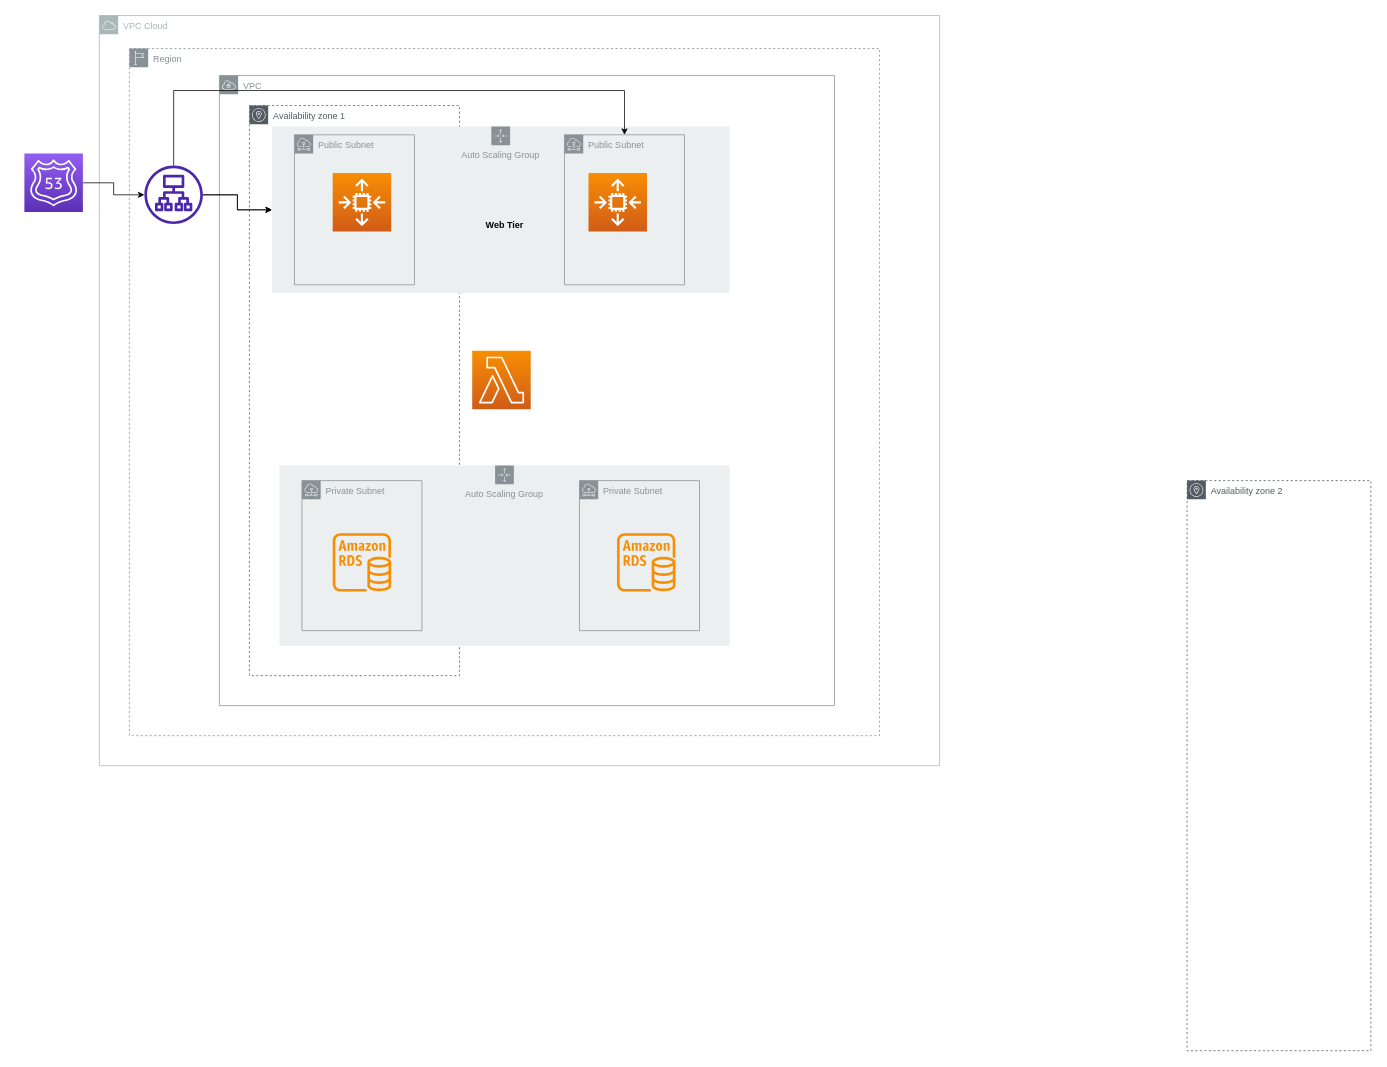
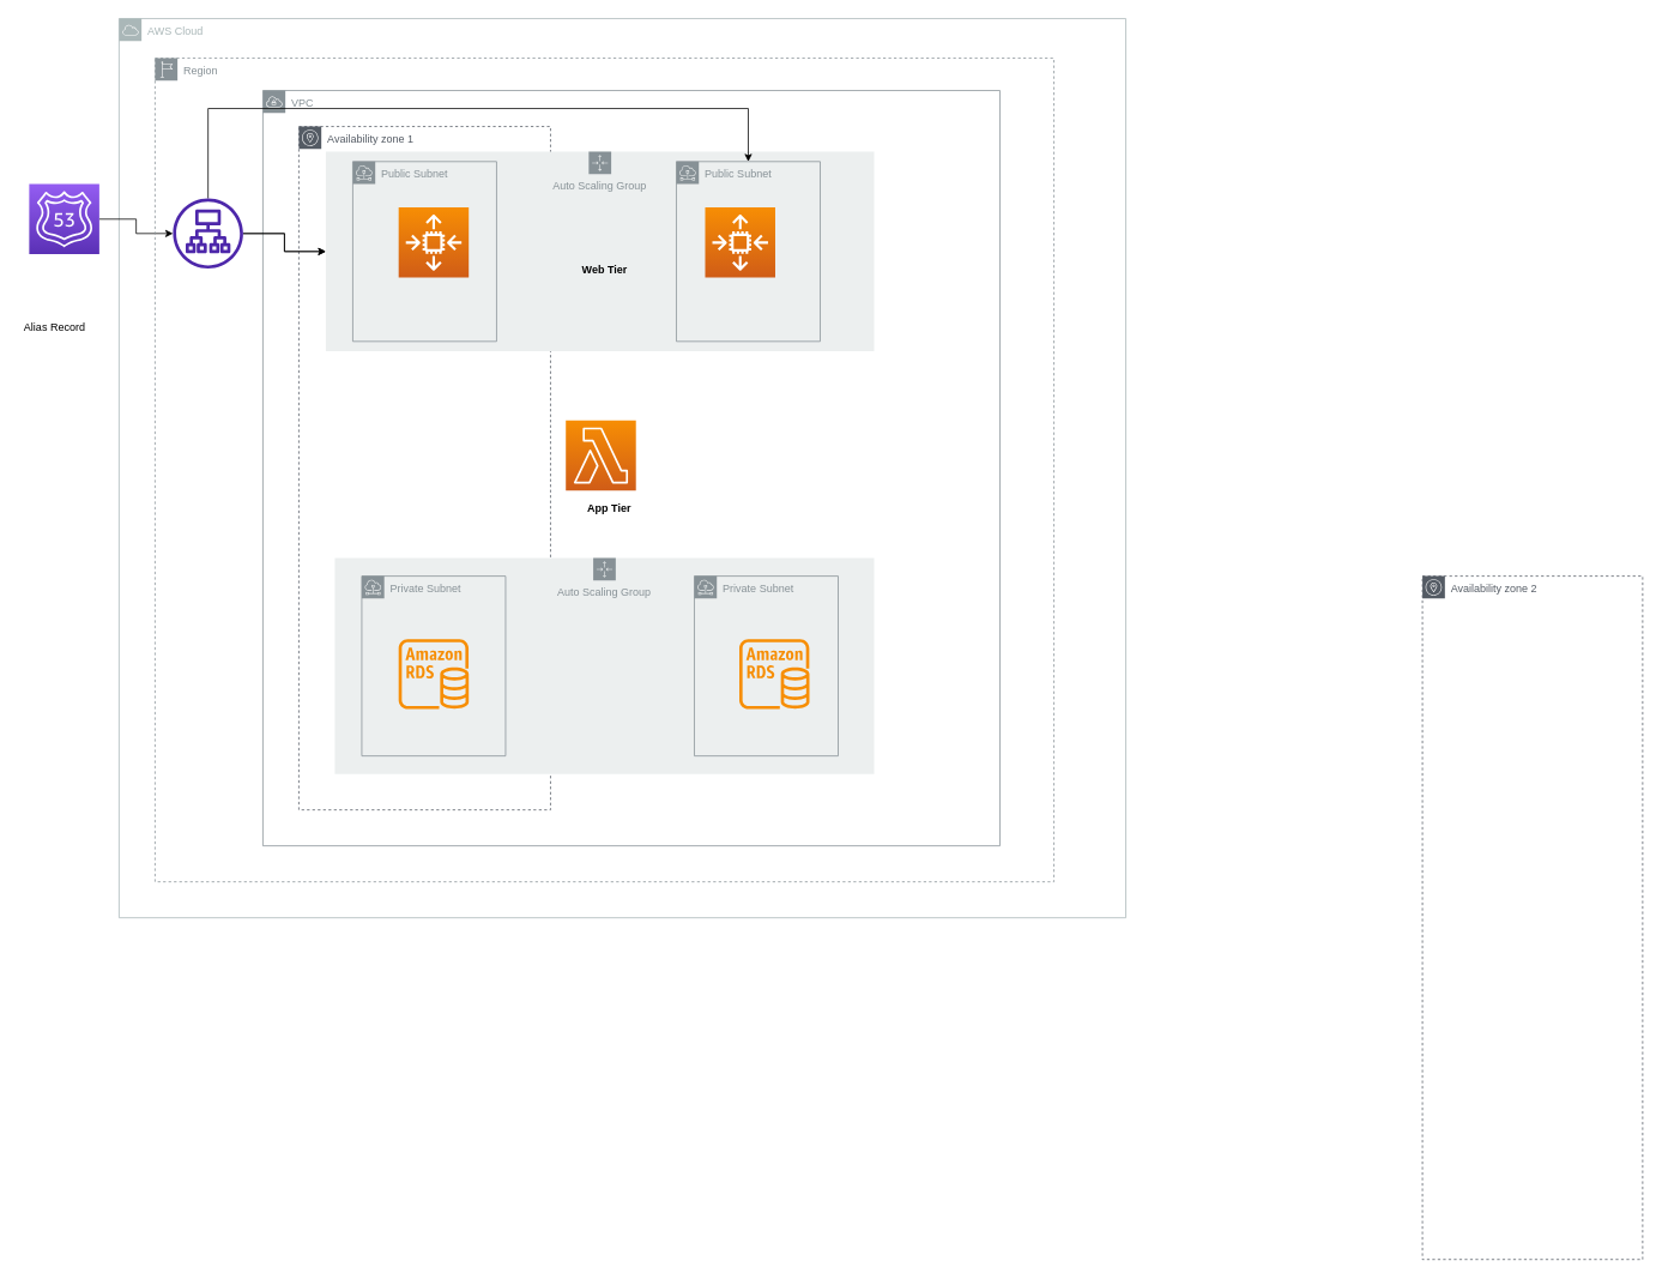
- <mxCell id="2" value="VPC Cloud" style="sketch=0;outlineConnect=0;gradientColor=none;html=1;whiteSpace=wrap;fontSize=12;fontStyle=0;shape=mxgraph.aws4.group;grIcon=mxgraph.aws4.group_aws_cloud;strokeColor=#AAB7B8;fillColor=none;verticalAlign=top;align=left;spacingLeft=30;fontColor=#AAB7B8;dashed=0;" vertex="1" parent="1"><mxGeometry x="132" y="20" width="1120" height="1000" as="geometry" /></mxCell>
+ <mxCell id="2" value="AWS Cloud" style="sketch=0;outlineConnect=0;gradientColor=none;html=1;whiteSpace=wrap;fontSize=12;fontStyle=0;shape=mxgraph.aws4.group;grIcon=mxgraph.aws4.group_aws_cloud;strokeColor=#AAB7B8;fillColor=none;verticalAlign=top;align=left;spacingLeft=30;fontColor=#AAB7B8;dashed=0;" vertex="1" parent="1"><mxGeometry x="132" y="20" width="1120" height="1000" as="geometry" /></mxCell>
+ <mxCell id="5" value="Alias Record" style="text;html=1;align=center;verticalAlign=middle;resizable=0;points=[];autosize=1;strokeColor=none;fillColor=none;" vertex="1" parent="1"><mxGeometry x="20" y="354" width="80" height="20" as="geometry" /></mxCell>
+ <mxCell id="22" value="&lt;p style=&quot;line-height: 0.9;&quot;&gt;App Tier&lt;/p&gt;" style="text;html=1;resizable=0;autosize=1;align=center;verticalAlign=middle;points=[];fillColor=none;strokeColor=none;rounded=0;shadow=0;dashed=1;sketch=0;fontStyle=1" vertex="1" parent="1"><mxGeometry x="647" y="545" width="60" height="40" as="geometry" /></mxCell>
